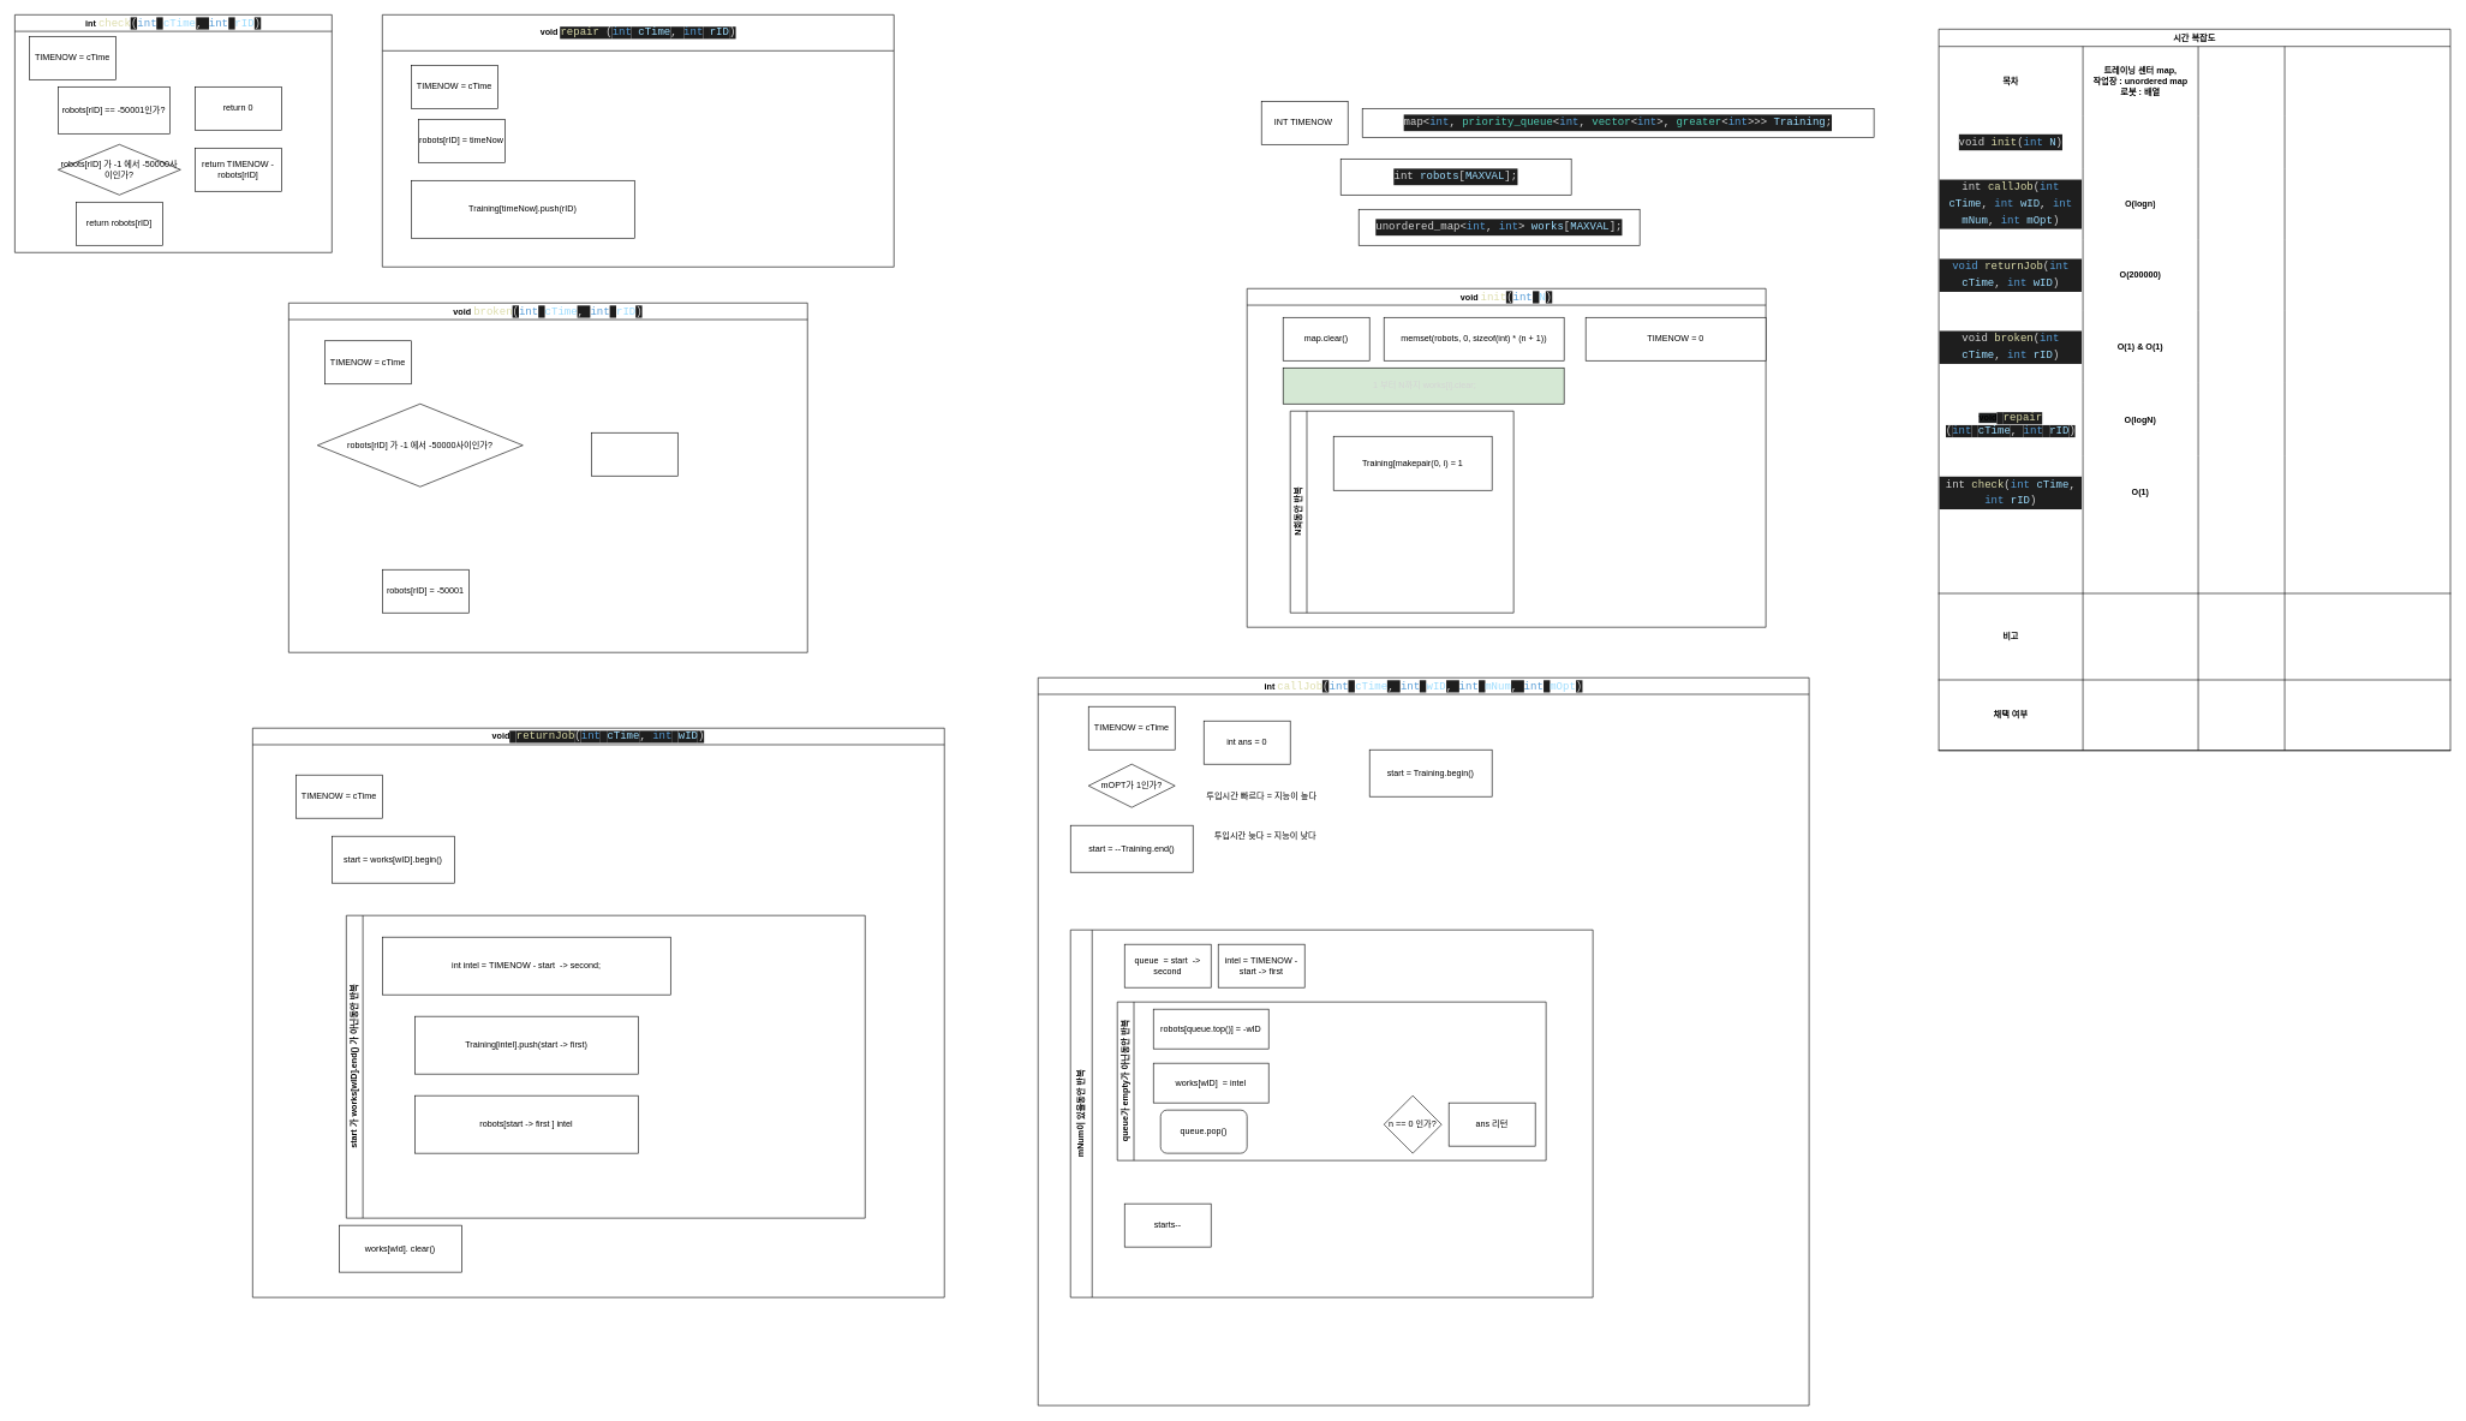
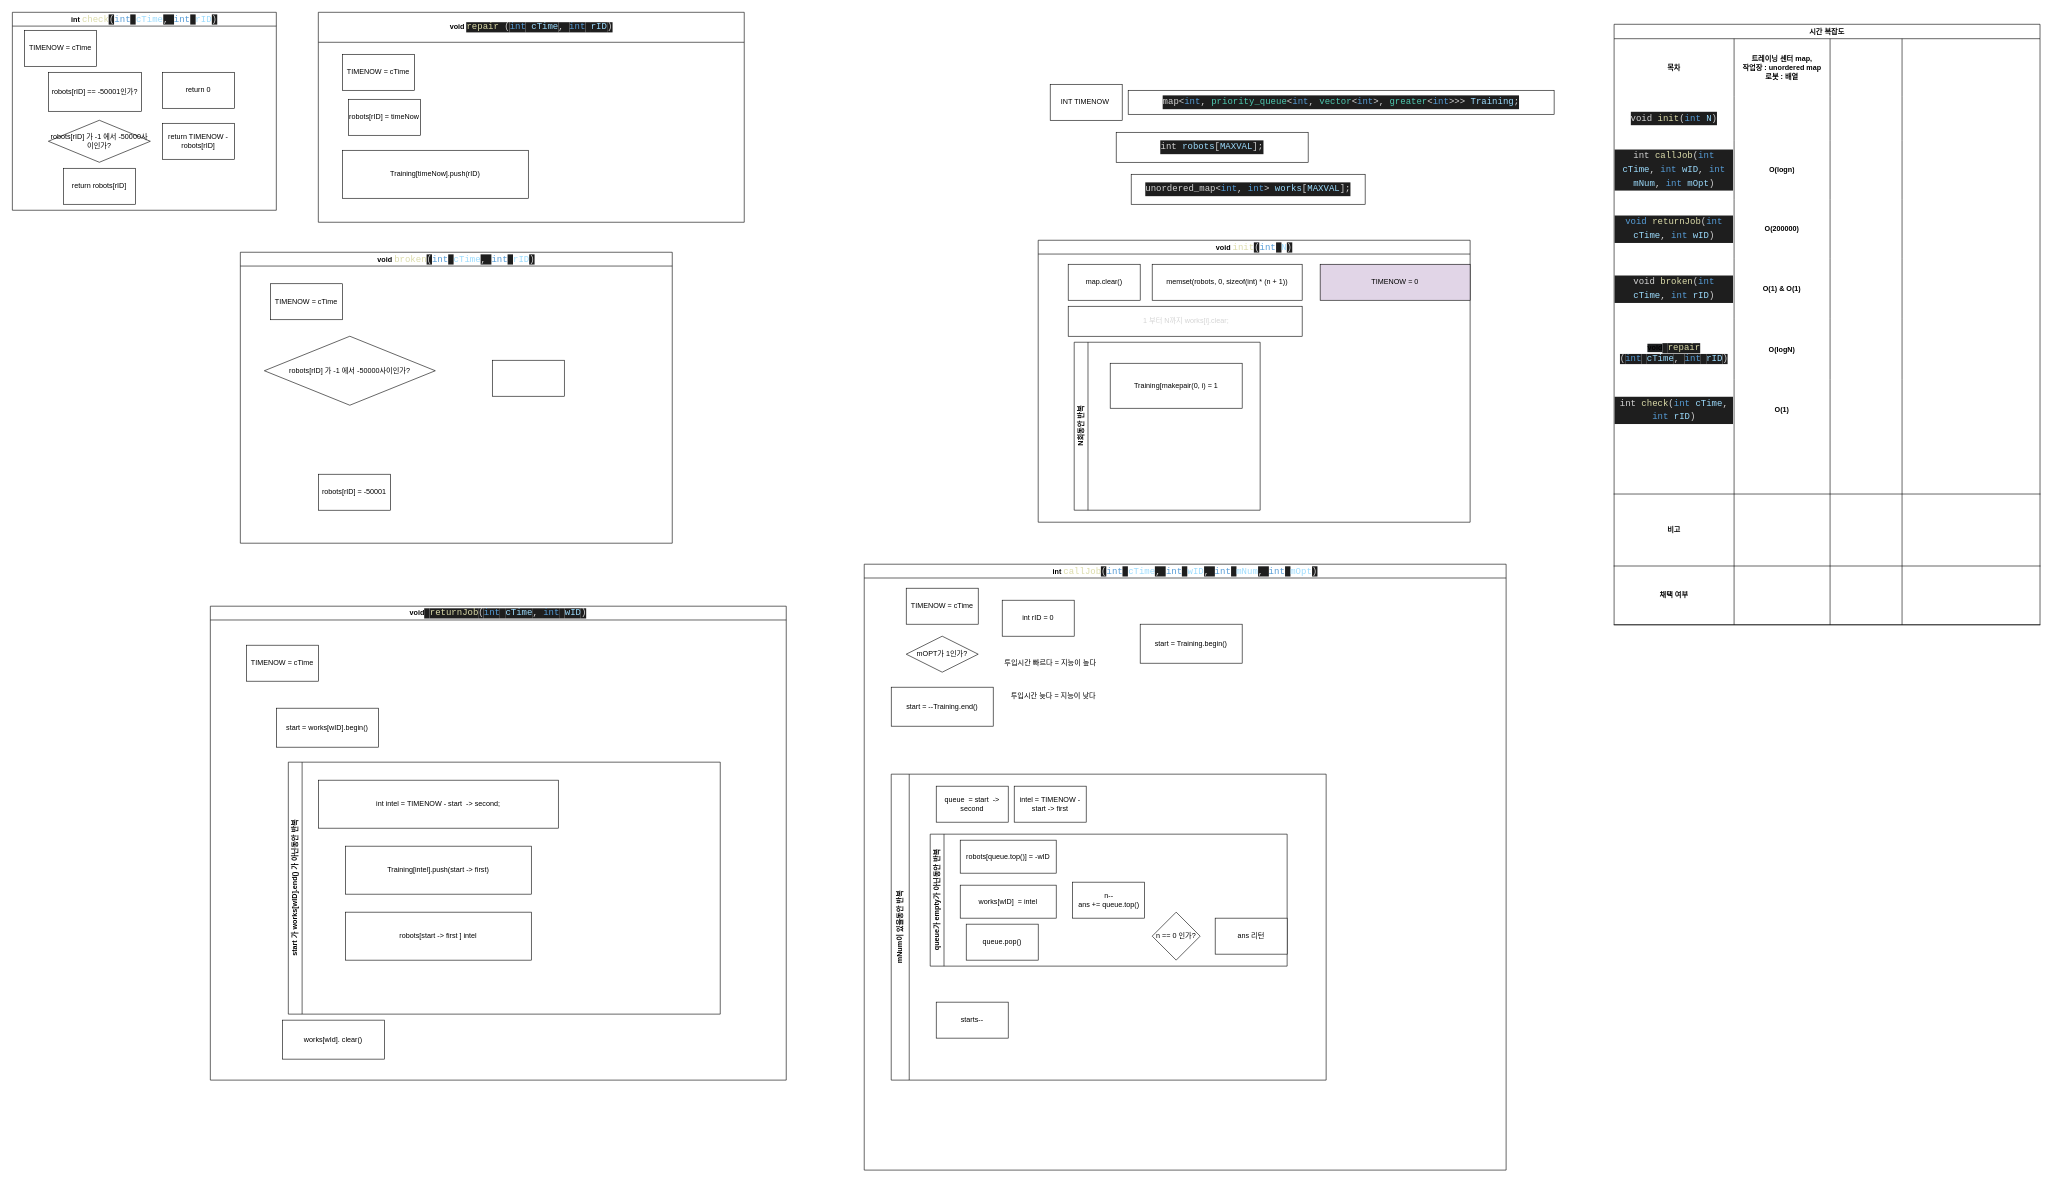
- <mxCell id="80" value="&lt;div style=&quot;color: rgb(212, 212, 212); background-color: rgb(30, 30, 30); font-family: Menlo, Monaco, &amp;quot;Courier New&amp;quot;, monospace; font-size: 15px; line-height: 23px;&quot;&gt;&lt;div style=&quot;line-height: 23px;&quot;&gt;map&amp;lt;&lt;span style=&quot;color: #569cd6;&quot;&gt;int&lt;/span&gt;, &lt;span style=&quot;color: #4ec9b0;&quot;&gt;priority_queue&lt;/span&gt;&amp;lt;&lt;span style=&quot;color: #569cd6;&quot;&gt;int&lt;/span&gt;, &lt;span style=&quot;color: #4ec9b0;&quot;&gt;vector&lt;/span&gt;&amp;lt;&lt;span style=&quot;color: #569cd6;&quot;&gt;int&lt;/span&gt;&amp;gt;, &lt;span style=&quot;color: #4ec9b0;&quot;&gt;greater&lt;/span&gt;&amp;lt;&lt;span style=&quot;color: #569cd6;&quot;&gt;int&lt;/span&gt;&amp;gt;&amp;gt;&amp;gt; &lt;span style=&quot;color: #9cdcfe;&quot;&gt;Training&lt;/span&gt;;&lt;/div&gt;&lt;/div&gt;" style="whiteSpace=wrap;html=1;" vertex="1" parent="1"><mxGeometry x="1890" y="150" width="710" height="40" as="geometry" /></mxCell>
+ <mxCell id="80" value="&lt;div style=&quot;color: rgb(212, 212, 212); background-color: rgb(30, 30, 30); font-family: Menlo, Monaco, &amp;quot;Courier New&amp;quot;, monospace; font-size: 15px; line-height: 23px;&quot;&gt;&lt;div style=&quot;line-height: 23px;&quot;&gt;map&amp;lt;&lt;span style=&quot;color: #569cd6;&quot;&gt;int&lt;/span&gt;, &lt;span style=&quot;color: #4ec9b0;&quot;&gt;priority_queue&lt;/span&gt;&amp;lt;&lt;span style=&quot;color: #569cd6;&quot;&gt;int&lt;/span&gt;, &lt;span style=&quot;color: #4ec9b0;&quot;&gt;vector&lt;/span&gt;&amp;lt;&lt;span style=&quot;color: #569cd6;&quot;&gt;int&lt;/span&gt;&amp;gt;, &lt;span style=&quot;color: #4ec9b0;&quot;&gt;greater&lt;/span&gt;&amp;lt;&lt;span style=&quot;color: #569cd6;&quot;&gt;int&lt;/span&gt;&amp;gt;&amp;gt;&amp;gt; &lt;span style=&quot;color: #9cdcfe;&quot;&gt;Training&lt;/span&gt;;&lt;/div&gt;&lt;/div&gt;" style="whiteSpace=wrap;html=1;" vertex="1" parent="1"><mxGeometry x="1880" y="150" width="710" height="40" as="geometry" /></mxCell>
- <mxCell id="78" value="TIMENOW = 0" style="rounded=0;whiteSpace=wrap;html=1;" vertex="1" parent="72"><mxGeometry x="470" y="40" width="250" height="60" as="geometry" /></mxCell>
+ <mxCell id="78" value="TIMENOW = 0" style="rounded=0;whiteSpace=wrap;html=1;fillColor=#e1d5e7;" vertex="1" parent="72"><mxGeometry x="470" y="40" width="250" height="60" as="geometry" /></mxCell>
- <mxCell id="77" value="&lt;font color=&quot;#d4d4d4&quot;&gt;&amp;nbsp;1 부터 N까지 works[i].clear;&lt;/font&gt;" style="whiteSpace=wrap;html=1;fillColor=#d5e8d4;" vertex="1" parent="72"><mxGeometry x="50" y="110" width="390" height="50" as="geometry" /></mxCell>
+ <mxCell id="77" value="&lt;font color=&quot;#d4d4d4&quot;&gt;&amp;nbsp;1 부터 N까지 works[i].clear;&lt;/font&gt;" style="whiteSpace=wrap;html=1;" vertex="1" parent="72"><mxGeometry x="50" y="110" width="390" height="50" as="geometry" /></mxCell>
- <mxCell id="69" value="int ans = 0" style="whiteSpace=wrap;html=1;" vertex="1" parent="53"><mxGeometry x="230" y="60" width="120" height="60" as="geometry" /></mxCell>
+ <mxCell id="69" value="int rID = 0" style="whiteSpace=wrap;html=1;" vertex="1" parent="53"><mxGeometry x="230" y="60" width="120" height="60" as="geometry" /></mxCell>
- <mxCell id="85" value="start = works[wID].begin()" style="rounded=0;whiteSpace=wrap;html=1;" vertex="1" parent="83"><mxGeometry x="110" y="150" width="170" height="65" as="geometry" /></mxCell>
+ <mxCell id="85" value="start = works[wID].begin()" style="rounded=0;whiteSpace=wrap;html=1;" vertex="1" parent="83"><mxGeometry x="110" y="170" width="170" height="65" as="geometry" /></mxCell>
+ <mxCell id="64" value="n--&lt;br&gt;ans += queue.top()" style="whiteSpace=wrap;html=1;" vertex="1" parent="60"><mxGeometry x="237.5" y="80" width="120" height="60" as="geometry" /></mxCell>
- <mxCell id="66" value="ans 리턴" style="rounded=0;whiteSpace=wrap;html=1;" vertex="1" parent="60"><mxGeometry x="460" y="140" width="120" height="60" as="geometry" /></mxCell>
+ <mxCell id="66" value="ans 리턴" style="rounded=0;whiteSpace=wrap;html=1;" vertex="1" parent="60"><mxGeometry x="475" y="140" width="120" height="60" as="geometry" /></mxCell>
- <mxCell id="63" value="queue.pop()" style="whiteSpace=wrap;html=1;rounded=1;" vertex="1" parent="60"><mxGeometry x="60" y="150" width="120" height="60" as="geometry" /></mxCell>
+ <mxCell id="63" value="queue.pop()" style="whiteSpace=wrap;html=1;" vertex="1" parent="60"><mxGeometry x="60" y="150" width="120" height="60" as="geometry" /></mxCell>
